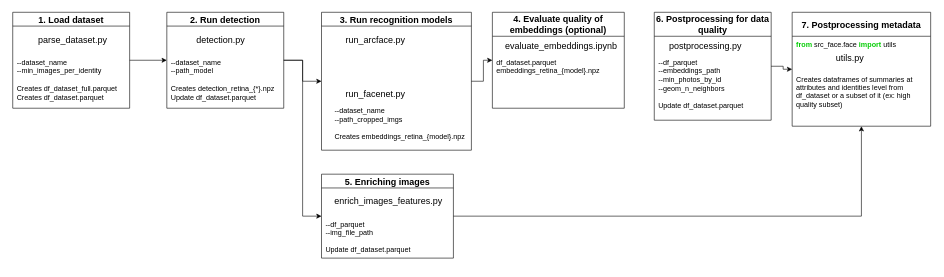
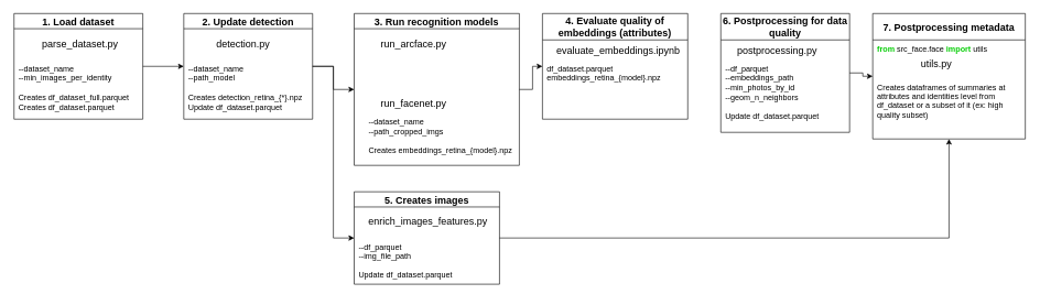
- <mxCell id="36" value="&lt;span style=&quot;font-size: 15px;&quot;&gt;2. Run detection&lt;/span&gt;" style="swimlane;whiteSpace=wrap;html=1;startSize=23;" parent="31" vertex="1"><mxGeometry width="195" height="160" as="geometry" /></mxCell>
+ <mxCell id="36" value="&lt;span style=&quot;font-size: 15px;&quot;&gt;2. Update detection&lt;/span&gt;" style="swimlane;whiteSpace=wrap;html=1;startSize=23;" parent="31" vertex="1"><mxGeometry width="195" height="160" as="geometry" /></mxCell>
- <mxCell id="42" value="&lt;span style=&quot;font-size: 15px;&quot;&gt;4. Evaluate quality of embeddings (optional)&lt;/span&gt;" style="swimlane;whiteSpace=wrap;html=1;startSize=40;" parent="38" vertex="1"><mxGeometry width="220" height="160" as="geometry" /></mxCell>
+ <mxCell id="42" value="&lt;span style=&quot;font-size: 15px;&quot;&gt;4. Evaluate quality of embeddings (attributes)&lt;/span&gt;" style="swimlane;whiteSpace=wrap;html=1;startSize=40;" parent="38" vertex="1"><mxGeometry width="220" height="160" as="geometry" /></mxCell>
- <mxCell id="28" value="&lt;span style=&quot;font-size: 15px;&quot;&gt;5. Enriching images&lt;/span&gt;" style="swimlane;whiteSpace=wrap;html=1;startSize=23;" parent="23" vertex="1"><mxGeometry width="220" height="140" as="geometry" /></mxCell>
+ <mxCell id="28" value="&lt;span style=&quot;font-size: 15px;&quot;&gt;5. Creates images&lt;/span&gt;" style="swimlane;whiteSpace=wrap;html=1;startSize=23;" parent="23" vertex="1"><mxGeometry width="220" height="140" as="geometry" /></mxCell>
